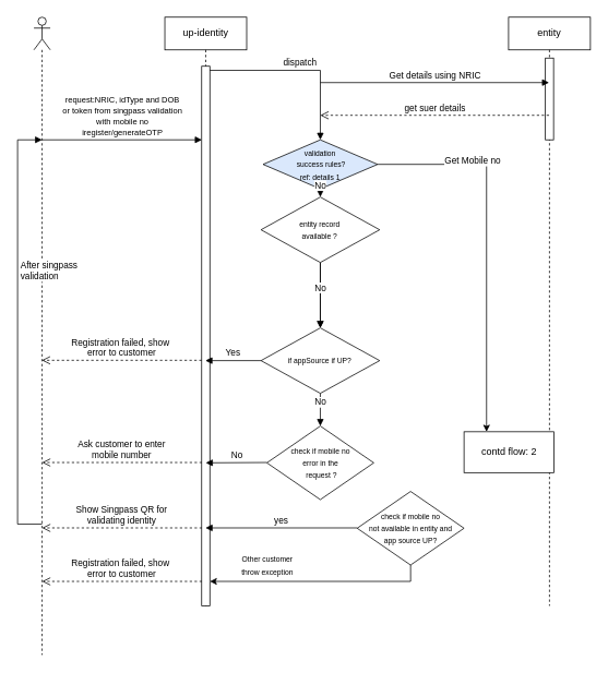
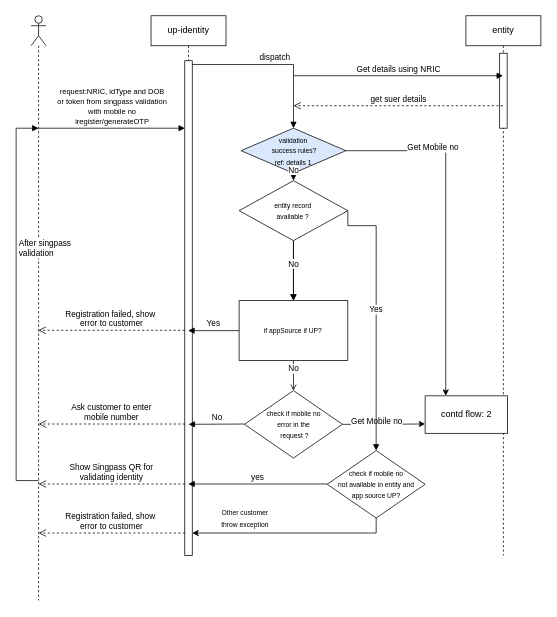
+ <mxCell id="23" value="Yes" style="html=1;verticalAlign=bottom;endArrow=block;rounded=0;edgeStyle=orthogonalEdgeStyle;exitX=1;exitY=0.5;exitDx=0;exitDy=0;entryX=0.5;entryY=0;entryDx=0;entryDy=0;" parent="1" source="11" target="25" edge="1"><mxGeometry width="80" relative="1" as="geometry"><mxPoint x="480.96" y="320" as="sourcePoint" /><mxPoint x="500.96" y="440" as="targetPoint" /><Array as="points"><mxPoint x="500.96" y="300" /></Array></mxGeometry></mxCell>
- <mxCell id="13" value="&lt;font style=&quot;font-size: 9px;&quot;&gt;if appSource if UP?&lt;br&gt;&lt;/font&gt;" style="rhombus;whiteSpace=wrap;html=1;" parent="1" vertex="1"><mxGeometry x="318.46" y="400" width="145" height="80" as="geometry" /></mxCell>
+ <mxCell id="13" value="&lt;font style=&quot;font-size: 9px;&quot;&gt;if appSource if UP?&lt;br&gt;&lt;/font&gt;" style="whiteSpace=wrap;html=1;rounded=0;" parent="1" vertex="1"><mxGeometry x="318.46" y="400" width="145" height="80" as="geometry" /></mxCell>
- <mxCell id="20" value="No" style="html=1;verticalAlign=bottom;endArrow=block;curved=0;rounded=0;exitX=0.5;exitY=1;exitDx=0;exitDy=0;entryX=0.5;entryY=0;entryDx=0;entryDy=0;" parent="1" source="13" target="19" edge="1"><mxGeometry width="80" relative="1" as="geometry"><mxPoint x="390.56" y="490" as="sourcePoint" /><mxPoint x="390.56" y="550" as="targetPoint" /></mxGeometry></mxCell>
+ <mxCell id="20" value="No" style="html=1;verticalAlign=bottom;endArrow=open;curved=0;rounded=0;exitX=0.5;exitY=1;exitDx=0;exitDy=0;entryX=0.5;entryY=0;entryDx=0;entryDy=0;" parent="1" source="13" target="19" edge="1"><mxGeometry width="80" relative="1" as="geometry"><mxPoint x="390.56" y="490" as="sourcePoint" /><mxPoint x="390.56" y="550" as="targetPoint" /></mxGeometry></mxCell>
+ <mxCell id="17" style="edgeStyle=orthogonalEdgeStyle;rounded=0;orthogonalLoop=1;jettySize=auto;html=1;entryX=0;entryY=0.75;entryDx=0;entryDy=0;" parent="1" source="19" target="33" edge="1"><mxGeometry relative="1" as="geometry" /></mxCell>
+ <mxCell id="18" value="Get Mobile no" style="edgeLabel;html=1;align=center;verticalAlign=middle;resizable=0;points=[];" parent="17" vertex="1" connectable="0"><mxGeometry x="-0.594" y="-3" relative="1" as="geometry"><mxPoint x="23" y="-8" as="offset" /></mxGeometry></mxCell>
